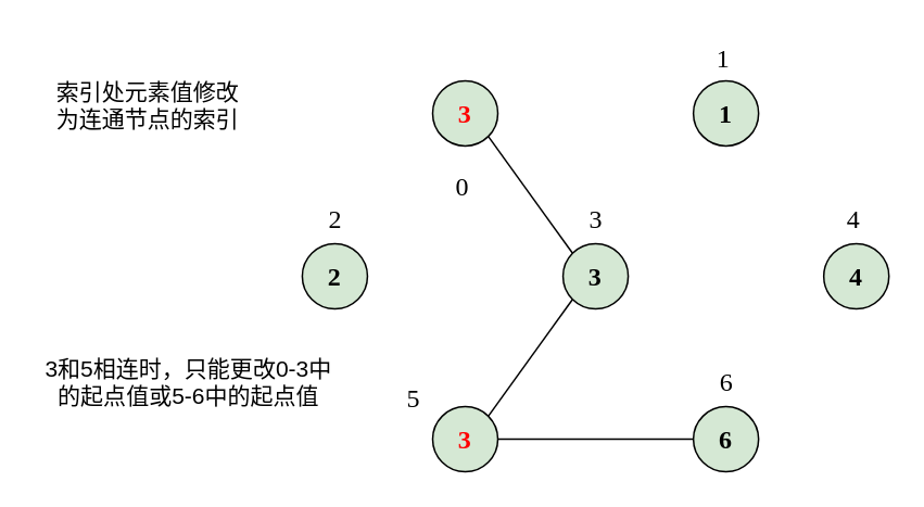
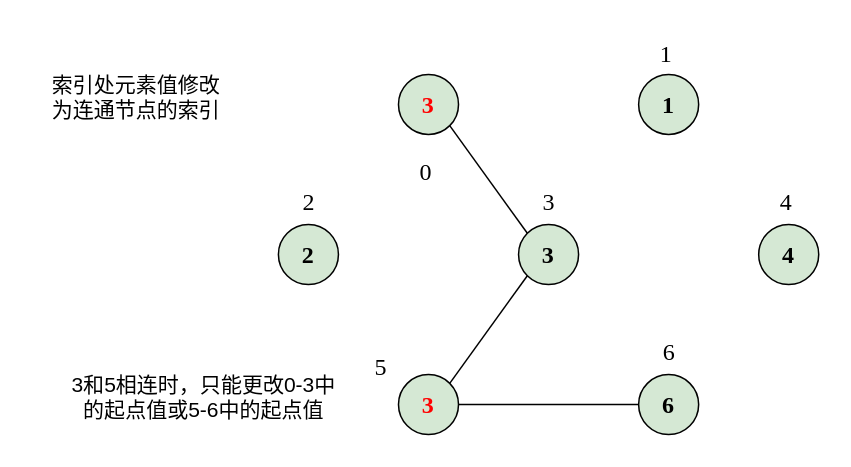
- <mxCell id="20" value="&lt;span style=&quot;font-size: 14px;&quot;&gt;3和5相连时，只能更改0-3中&lt;br&gt;的起点值或5-6中的起点值&lt;/span&gt;" style="text;html=1;align=center;verticalAlign=middle;resizable=0;points=[];autosize=1;strokeColor=none;fillColor=none;" parent="1" vertex="1"><mxGeometry x="15" y="209" width="200" height="50" as="geometry" /></mxCell>
+ <mxCell id="20" value="&lt;span style=&quot;font-size: 14px;&quot;&gt;3和5相连时，只能更改0-3中&lt;br&gt;的起点值或5-6中的起点值&lt;/span&gt;" style="text;html=1;align=center;verticalAlign=middle;resizable=0;points=[];autosize=1;strokeColor=none;fillColor=none;" parent="1" vertex="1"><mxGeometry x="35" y="239" width="200" height="50" as="geometry" /></mxCell>
